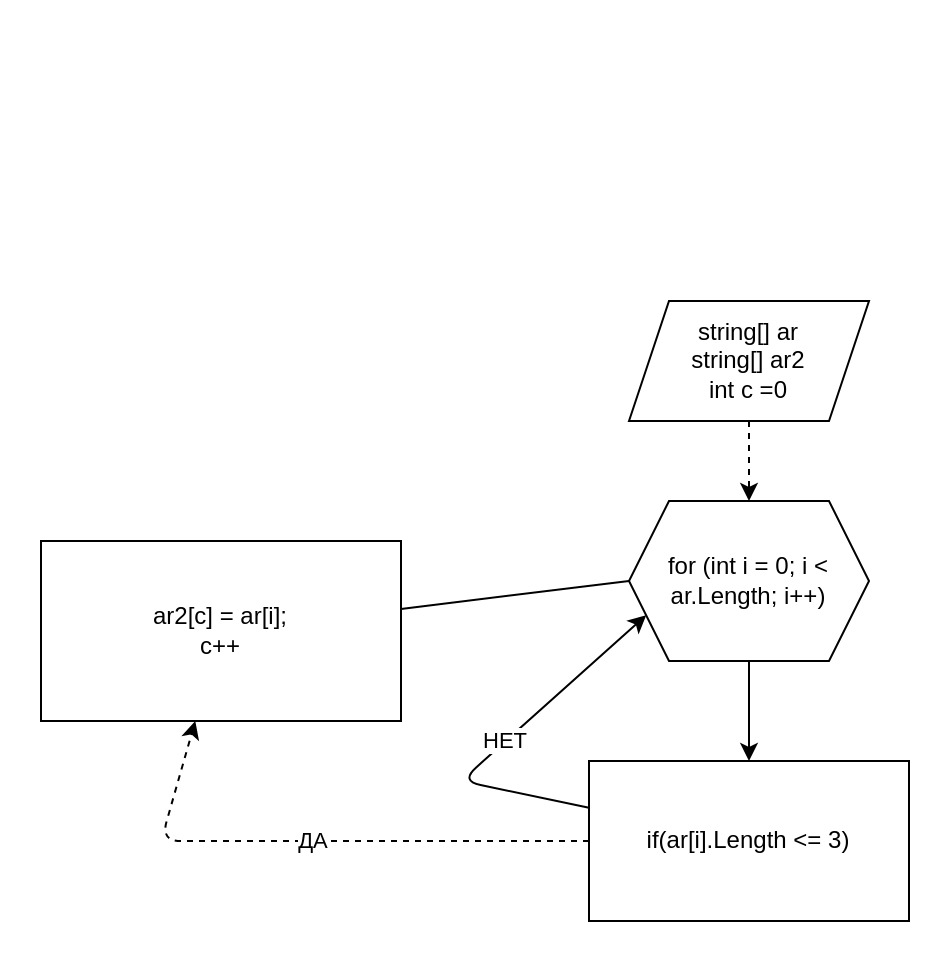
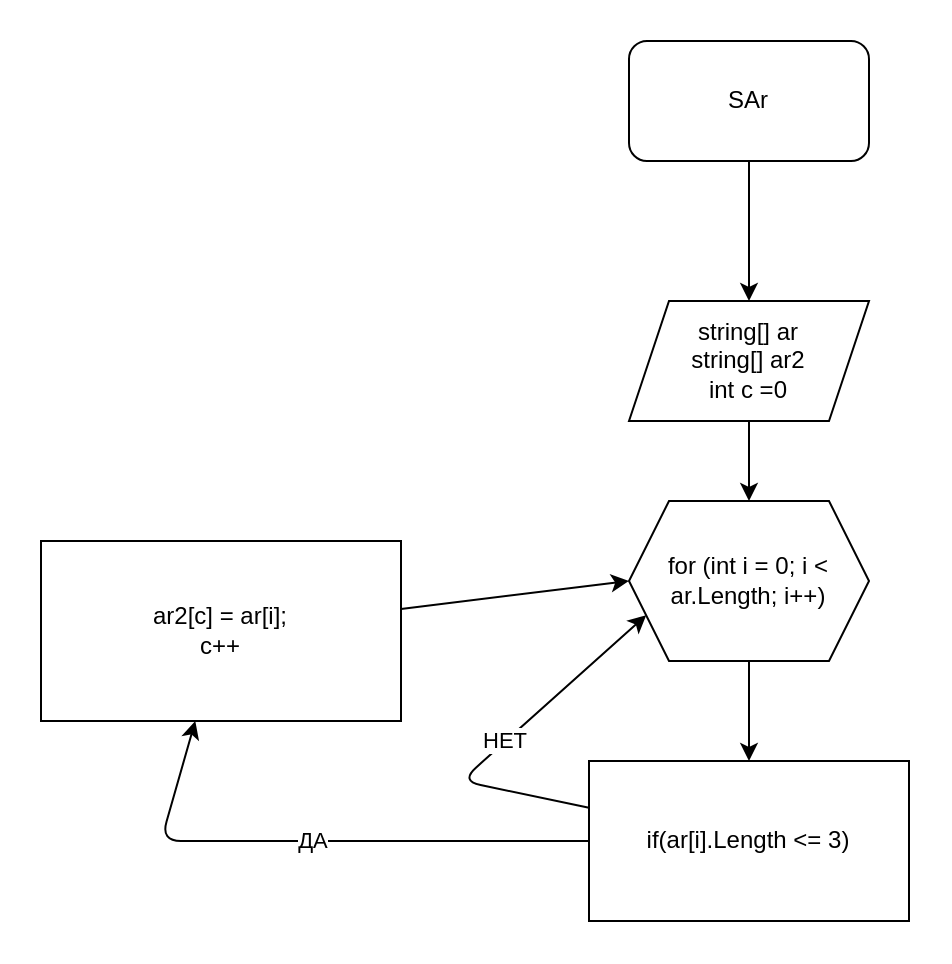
+ <mxCell id="3" value="SAr" style="rounded=1;whiteSpace=wrap;html=1;" vertex="1" parent="1"><mxGeometry x="314" y="20" width="120" height="60" as="geometry" /></mxCell>
+ <mxCell id="2" style="edgeStyle=none;html=1;exitX=0.5;exitY=1;exitDx=0;exitDy=0;entryX=0.5;entryY=0;entryDx=0;entryDy=0;" edge="1" parent="1" source="3" target="5"><mxGeometry relative="1" as="geometry"><mxPoint x="374" y="140" as="targetPoint" /></mxGeometry></mxCell>
- <mxCell id="4" style="edgeStyle=none;html=1;entryX=0.5;entryY=0;entryDx=0;entryDy=0;dashed=1;" edge="1" parent="1" source="5" target="7"><mxGeometry relative="1" as="geometry" /></mxCell>
+ <mxCell id="4" style="edgeStyle=none;html=1;entryX=0.5;entryY=0;entryDx=0;entryDy=0;" edge="1" parent="1" source="5" target="7"><mxGeometry relative="1" as="geometry" /></mxCell>
- <mxCell id="11" style="edgeStyle=none;html=1;entryX=0;entryY=0.5;entryDx=0;entryDy=0;endArrow=none;" edge="1" parent="1" source="12" target="7"><mxGeometry relative="1" as="geometry" /></mxCell>
+ <mxCell id="11" style="edgeStyle=none;html=1;entryX=0;entryY=0.5;entryDx=0;entryDy=0;" edge="1" parent="1" source="12" target="7"><mxGeometry relative="1" as="geometry" /></mxCell>
- <mxCell id="8" value="ДА" style="edgeStyle=none;html=1;exitX=0;exitY=0.5;exitDx=0;exitDy=0;dashed=1;" edge="1" parent="1" source="10" target="12"><mxGeometry relative="1" as="geometry"><mxPoint x="60" y="420" as="targetPoint" /><Array as="points"><mxPoint x="80" y="420" /></Array></mxGeometry></mxCell>
+ <mxCell id="8" value="ДА" style="edgeStyle=none;html=1;exitX=0;exitY=0.5;exitDx=0;exitDy=0;" edge="1" parent="1" source="10" target="12"><mxGeometry relative="1" as="geometry"><mxPoint x="60" y="420" as="targetPoint" /><Array as="points"><mxPoint x="80" y="420" /></Array></mxGeometry></mxCell>
